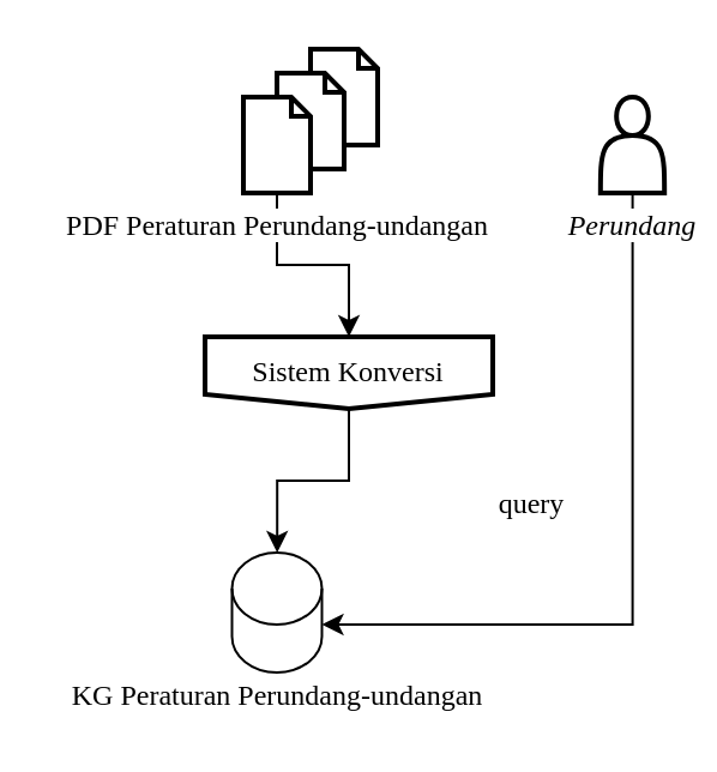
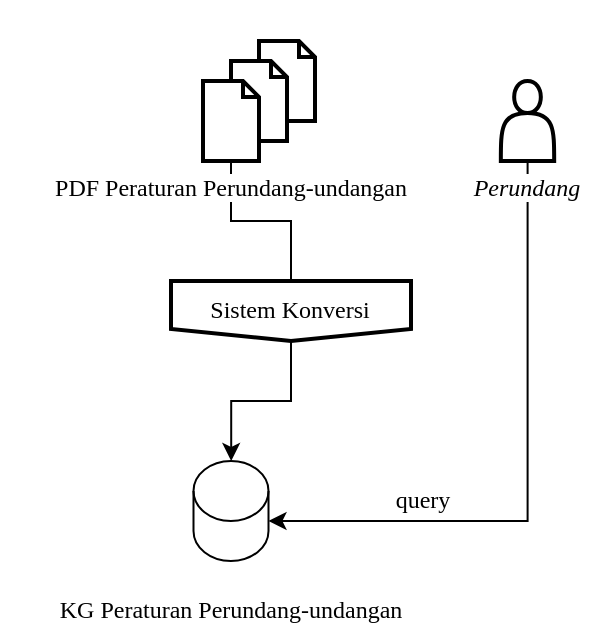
- <mxCell id="4" style="edgeStyle=orthogonalEdgeStyle;rounded=0;orthogonalLoop=1;jettySize=auto;html=1;entryX=0.5;entryY=0;entryDx=0;entryDy=0;" edge="1" parent="1" source="5" target="7"><mxGeometry relative="1" as="geometry" /></mxCell>
+ <mxCell id="4" style="edgeStyle=orthogonalEdgeStyle;rounded=0;orthogonalLoop=1;jettySize=auto;html=1;entryX=0.5;entryY=0;entryDx=0;entryDy=0;endArrow=none;" edge="1" parent="1" source="5" target="7"><mxGeometry relative="1" as="geometry" /></mxCell>
- <mxCell id="12" value="&lt;font face=&quot;Times New Roman&quot;&gt;query&lt;/font&gt;" style="text;html=1;align=center;verticalAlign=middle;resizable=0;points=[];autosize=1;strokeColor=none;" vertex="1" parent="1"><mxGeometry x="201" y="200" width="40" height="20" as="geometry" /></mxCell>
+ <mxCell id="12" value="&lt;font face=&quot;Times New Roman&quot;&gt;query&lt;/font&gt;" style="text;html=1;align=center;verticalAlign=middle;resizable=0;points=[];autosize=1;strokeColor=none;" vertex="1" parent="1"><mxGeometry x="191" y="240" width="40" height="20" as="geometry" /></mxCell>
- <mxCell id="11" value="&lt;font face=&quot;Times New Roman&quot;&gt;KG Peraturan Perundang-undangan&lt;/font&gt;" style="text;html=1;align=center;verticalAlign=middle;resizable=0;points=[];autosize=1;strokeColor=none;" vertex="1" parent="1"><mxGeometry x="20" y="280" width="190" height="20" as="geometry" /></mxCell>
+ <mxCell id="11" value="&lt;font face=&quot;Times New Roman&quot;&gt;KG Peraturan Perundang-undangan&lt;/font&gt;" style="text;html=1;align=center;verticalAlign=middle;resizable=0;points=[];autosize=1;strokeColor=none;" vertex="1" parent="1"><mxGeometry x="20" y="295" width="190" height="20" as="geometry" /></mxCell>
